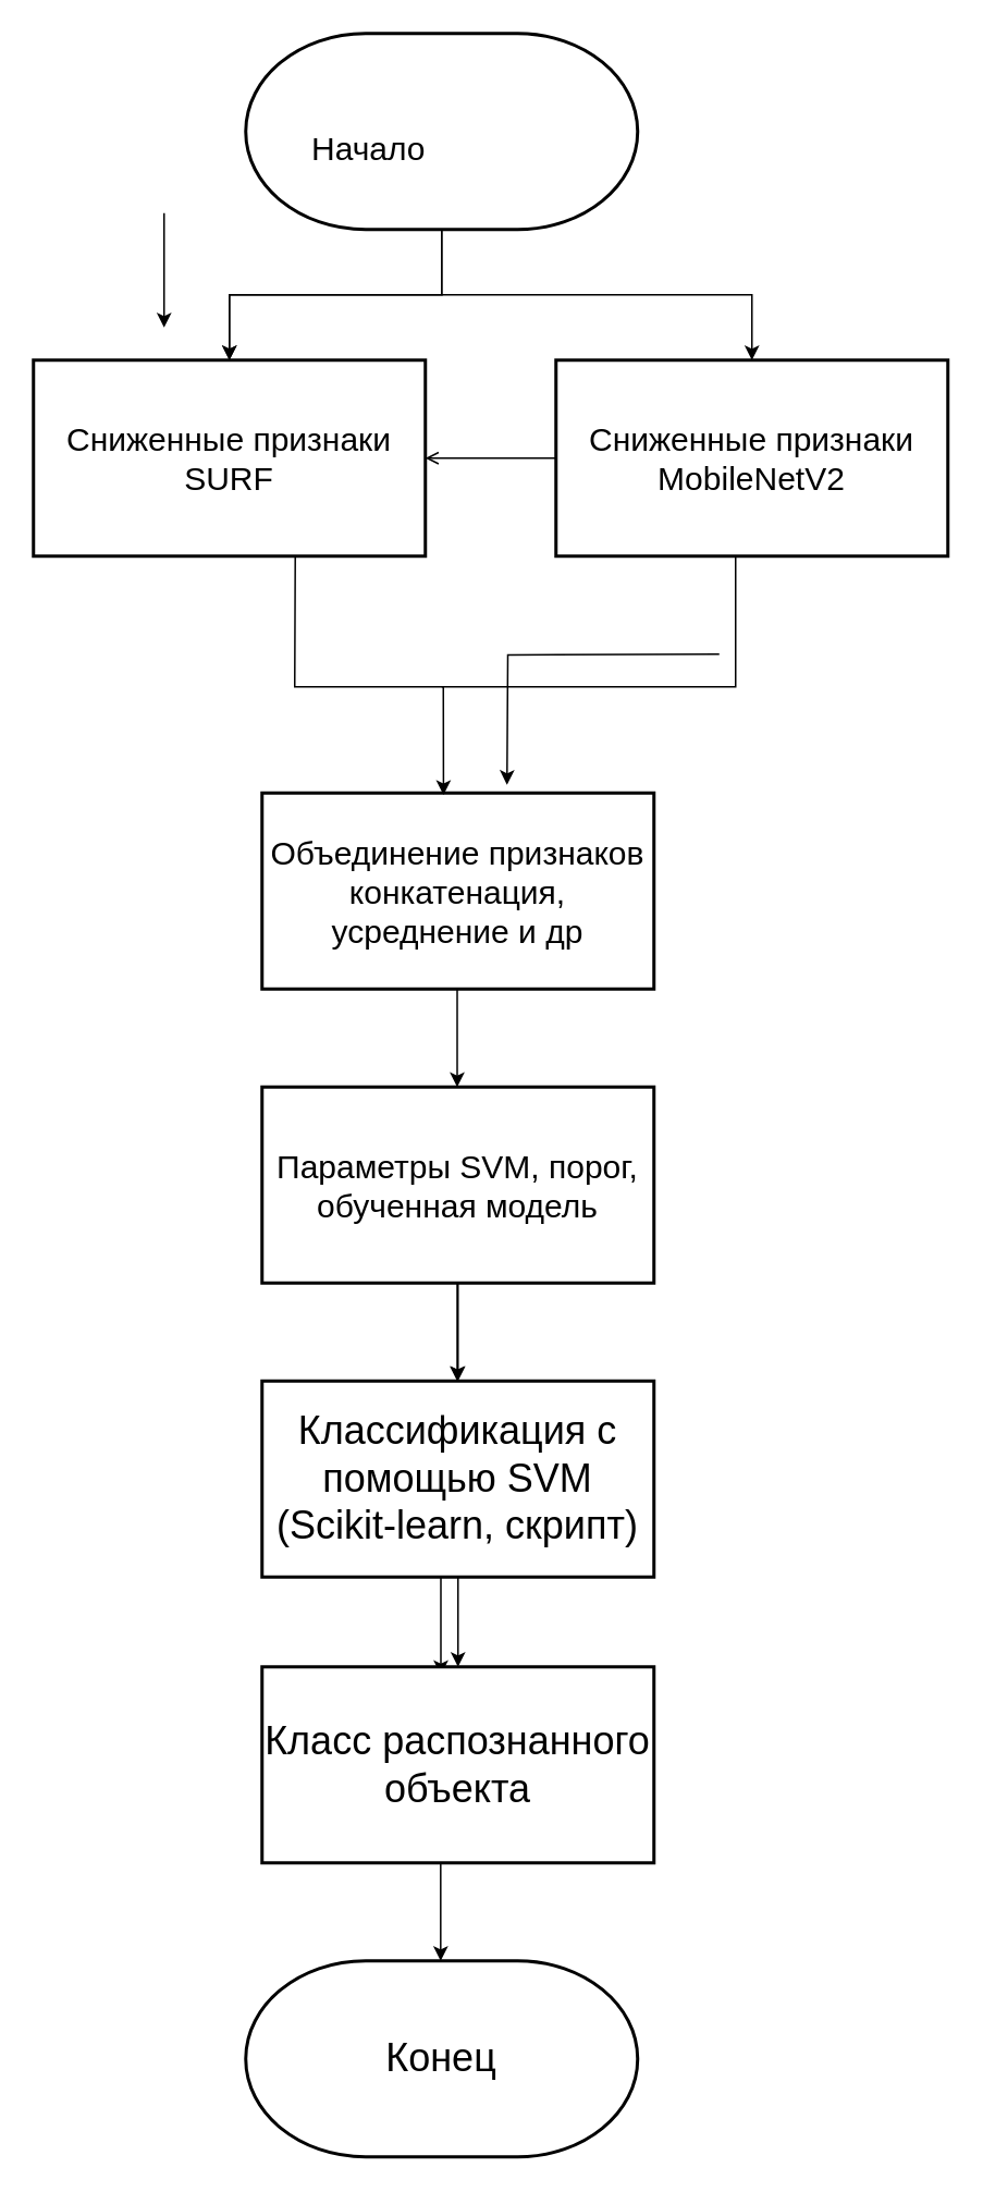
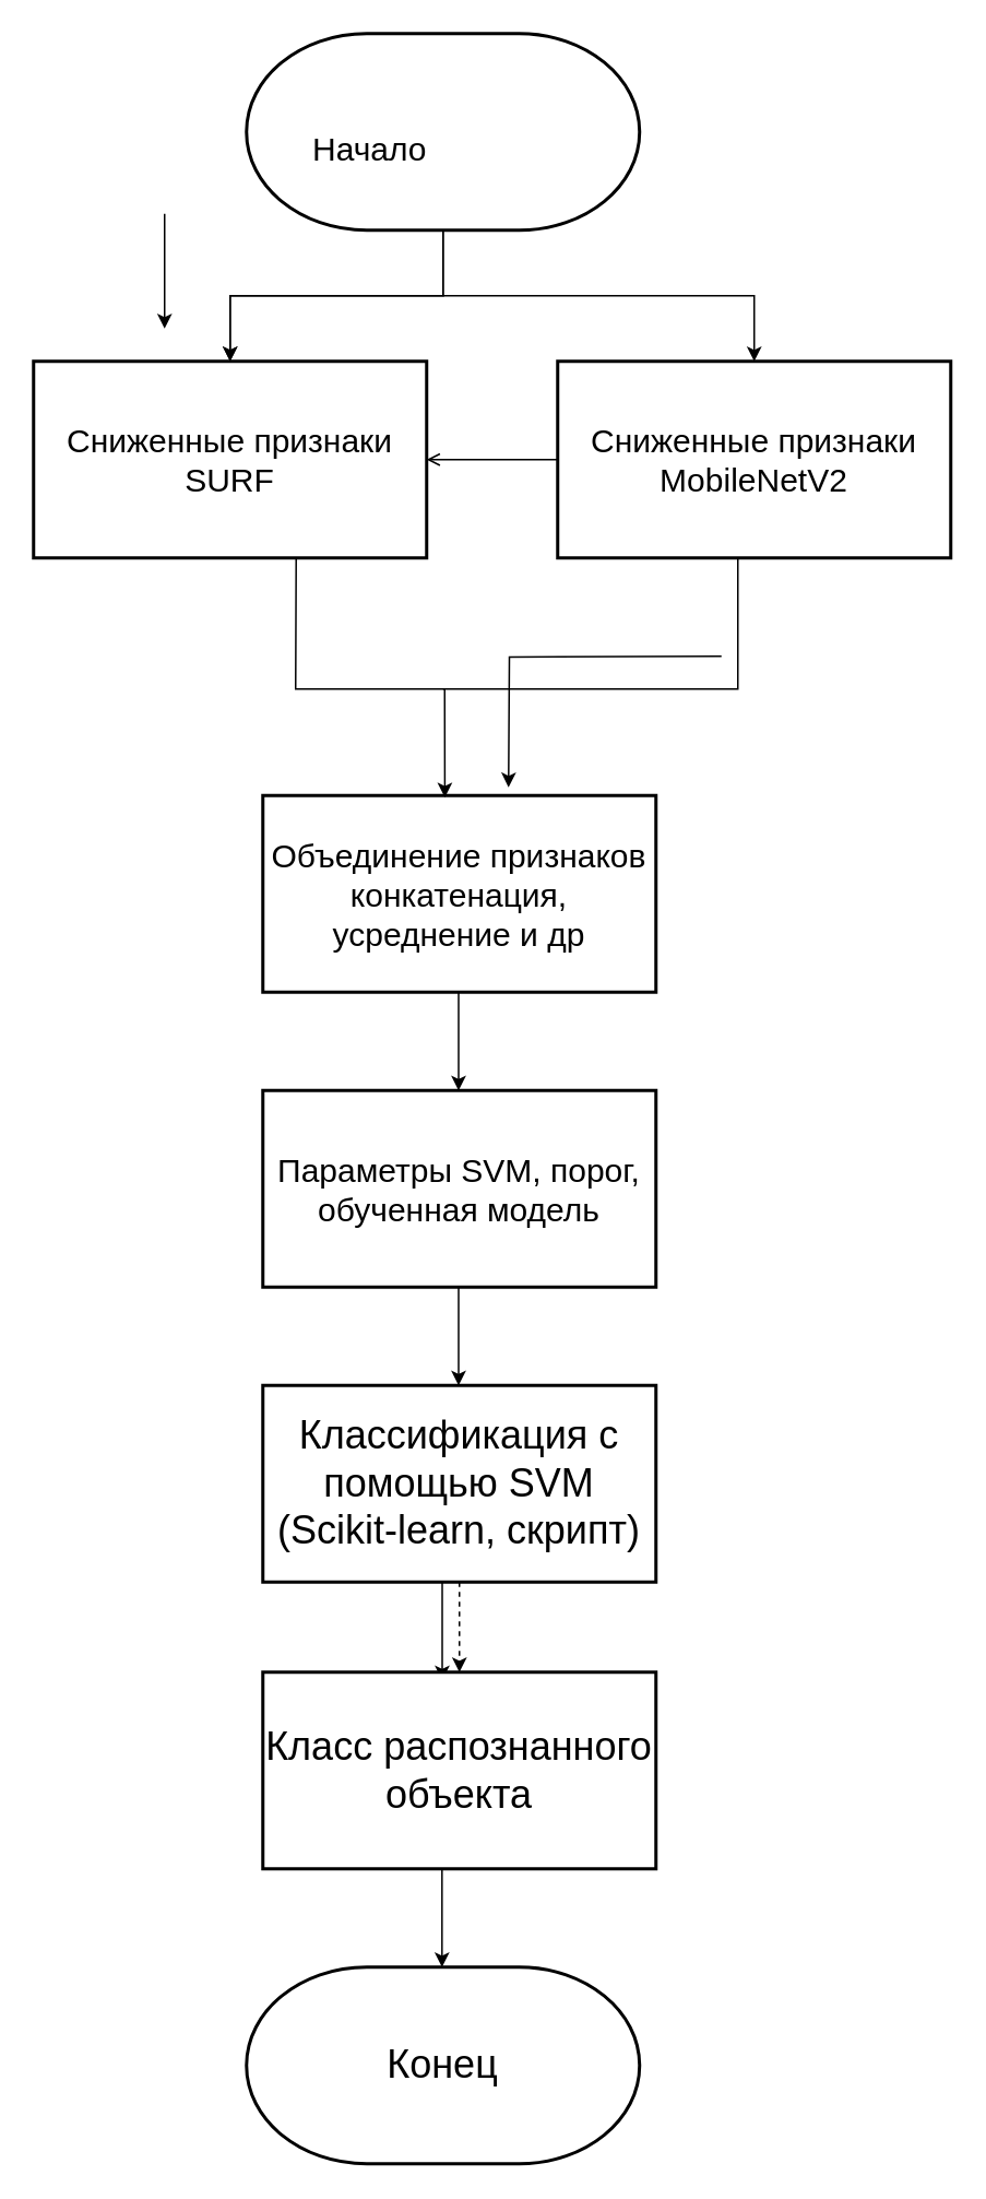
- <mxCell id="7" value="" style="edgeStyle=orthogonalEdgeStyle;rounded=0;orthogonalLoop=1;jettySize=auto;html=1;" edge="1" parent="1" source="8" target="11"><mxGeometry relative="1" as="geometry" /></mxCell>
- <mxCell id="10" value="" style="edgeStyle=orthogonalEdgeStyle;rounded=0;orthogonalLoop=1;jettySize=auto;html=1;" edge="1" parent="1" source="11" target="23"><mxGeometry relative="1" as="geometry" /></mxCell>
+ <mxCell id="10" value="" style="edgeStyle=orthogonalEdgeStyle;rounded=0;orthogonalLoop=1;jettySize=auto;html=1;dashed=1;" edge="1" parent="1" source="11" target="23"><mxGeometry relative="1" as="geometry" /></mxCell>
